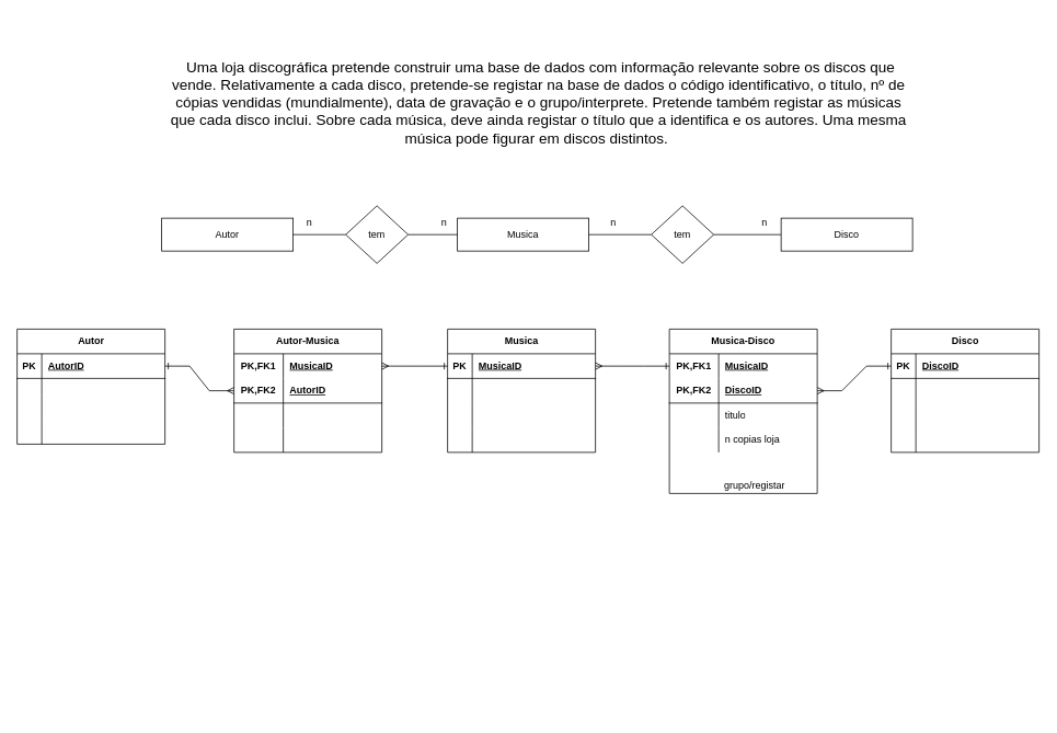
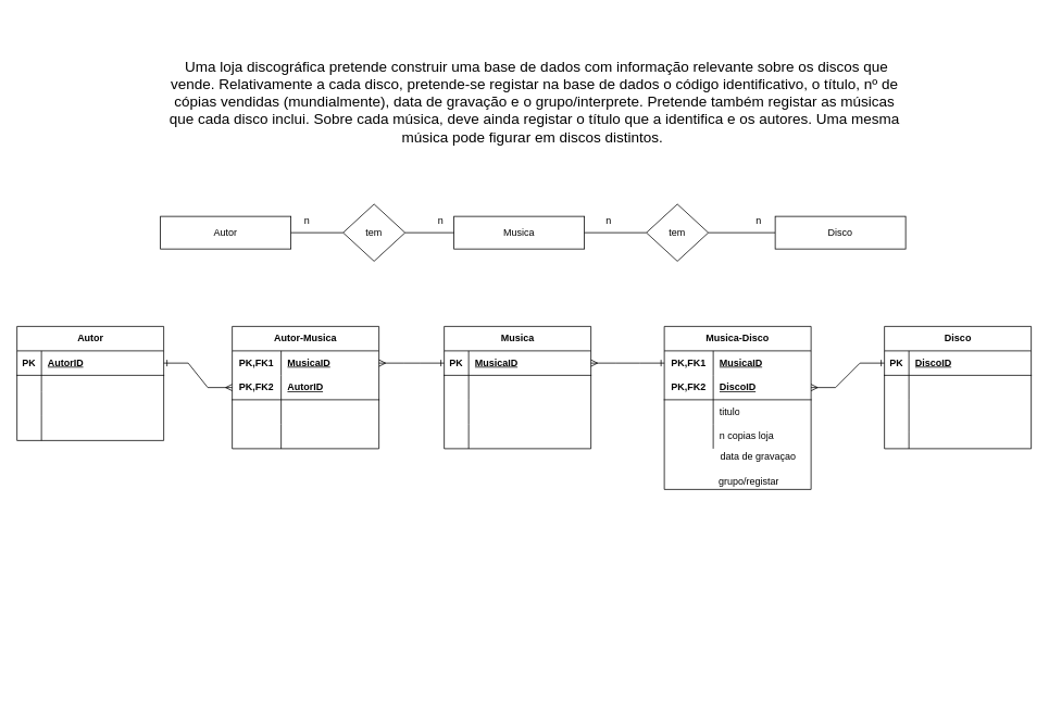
+ <mxCell id="93" value="data de gravaçao" style="shape=partialRectangle;connectable=0;fillColor=none;top=0;left=0;bottom=0;right=0;align=left;spacingLeft=6;overflow=hidden;whiteSpace=wrap;html=1;" vertex="1" parent="1"><mxGeometry x="875" y="550" width="110" height="20" as="geometry"><mxRectangle width="150" height="20" as="alternateBounds" /></mxGeometry></mxCell>
